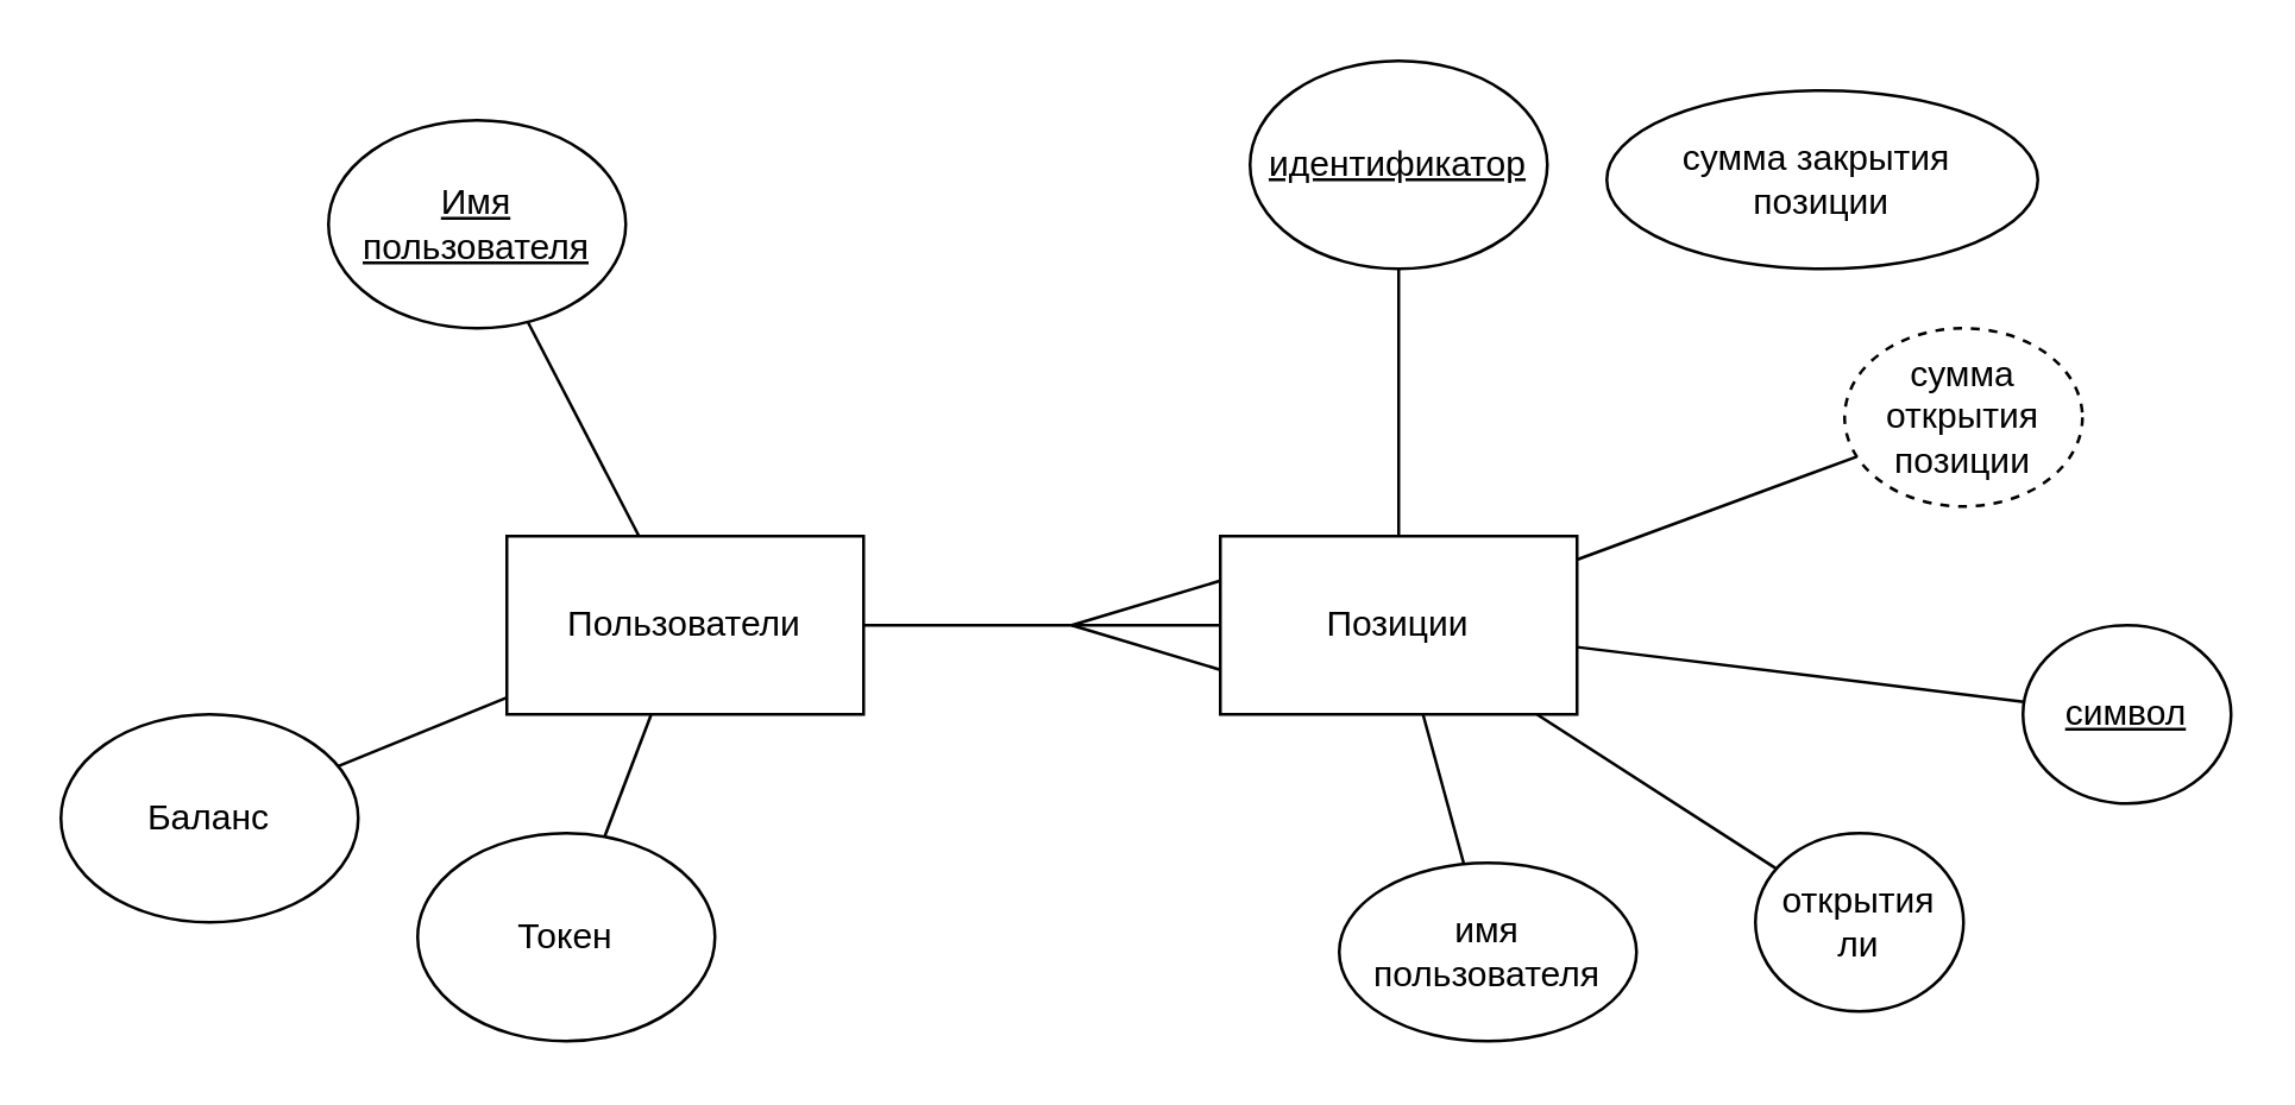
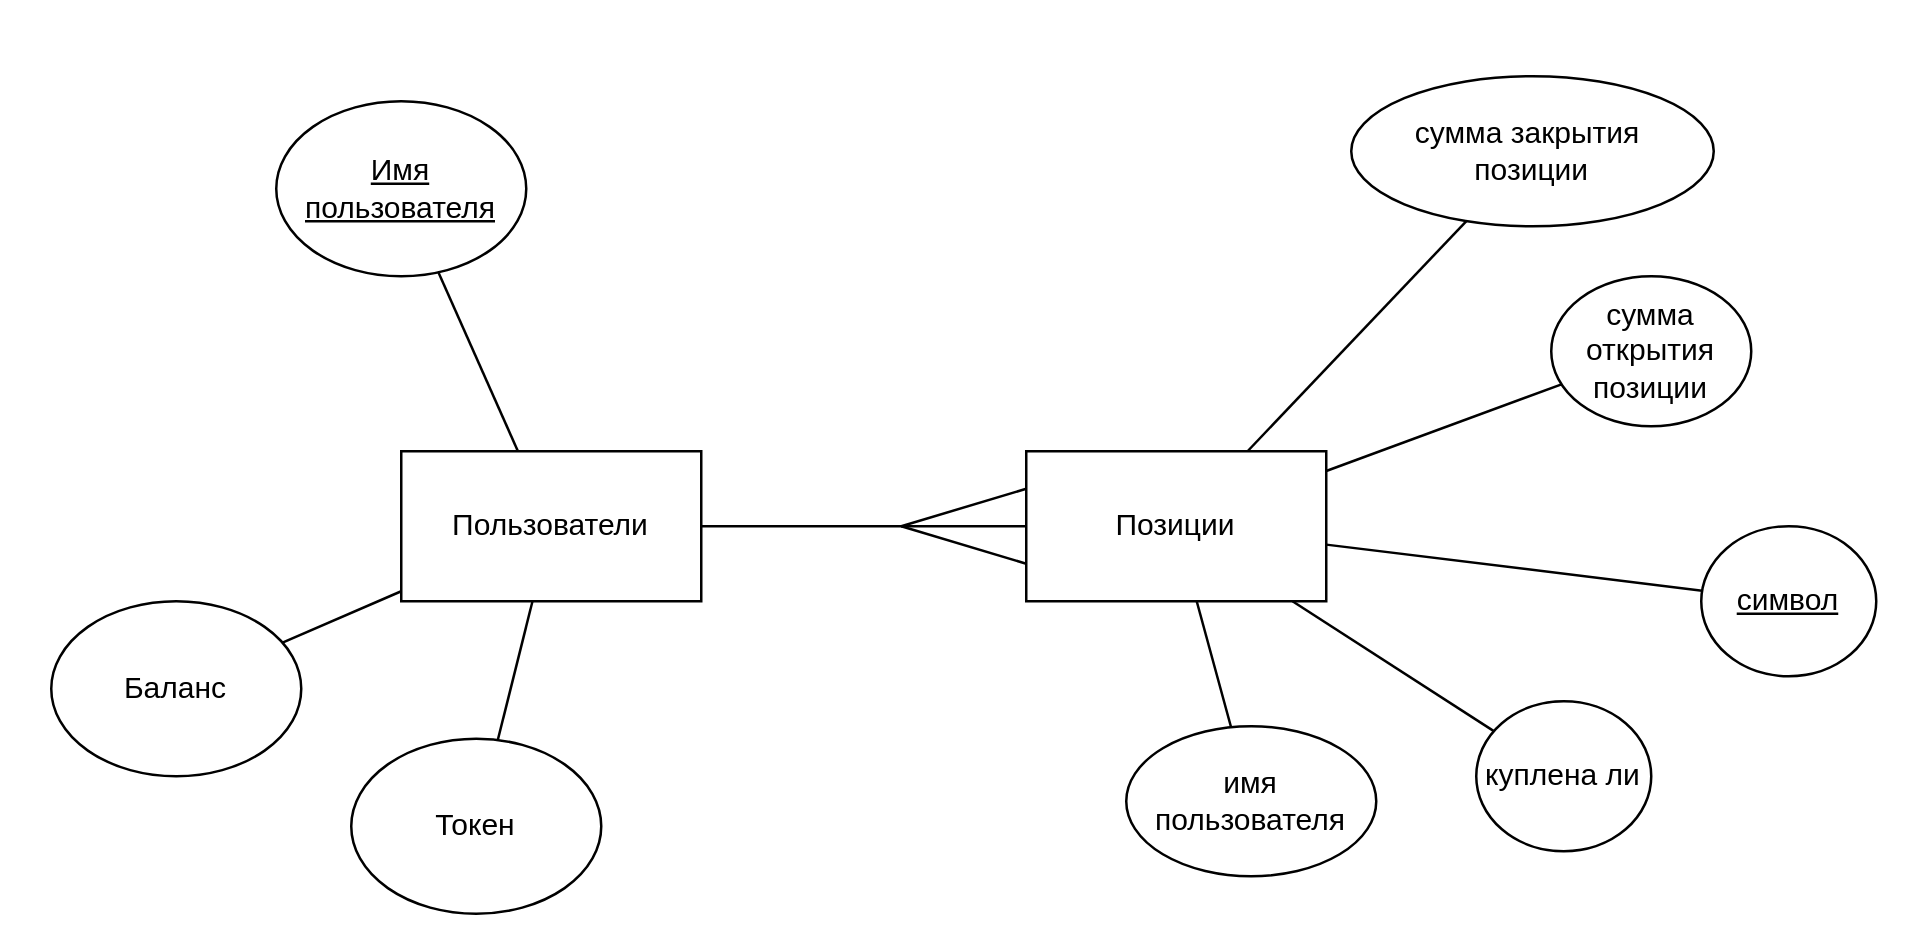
- <mxCell id="17" value="идентификатор" style="ellipse;whiteSpace=wrap;html=1;fontStyle=4" vertex="1" parent="1"><mxGeometry x="420" y="20" width="100" height="70" as="geometry" /></mxCell>
+ <mxCell id="9" value="" style="endArrow=none;html=1;rounded=0;" edge="1" parent="1" source="3" target="4"><mxGeometry width="50" height="50" relative="1" as="geometry"><mxPoint x="560" y="230" as="sourcePoint" /><mxPoint x="610" y="180" as="targetPoint" /></mxGeometry></mxCell>
- <mxCell id="18" value="" style="endArrow=none;html=1;rounded=0;" edge="1" parent="1" source="3" target="17"><mxGeometry width="50" height="50" relative="1" as="geometry"><mxPoint x="504.828" y="190" as="sourcePoint" /><mxPoint x="574.936" y="105.285" as="targetPoint" /></mxGeometry></mxCell>
- <mxCell id="5" value="сумма открытия&lt;br&gt;позиции" style="ellipse;whiteSpace=wrap;html=1;dashed=1;" vertex="1" parent="1"><mxGeometry x="620" y="110" width="80" height="60" as="geometry" /></mxCell>
+ <mxCell id="5" value="сумма открытия&lt;br&gt;позиции" style="ellipse;whiteSpace=wrap;html=1;" vertex="1" parent="1"><mxGeometry x="620" y="110" width="80" height="60" as="geometry" /></mxCell>
- <mxCell id="2" value="Пользователи" style="rounded=0;whiteSpace=wrap;html=1;" vertex="1" parent="1"><mxGeometry x="170" y="180" width="120" height="60" as="geometry" /></mxCell>
+ <mxCell id="2" value="Пользователи" style="rounded=0;whiteSpace=wrap;html=1;" vertex="1" parent="1"><mxGeometry x="160" y="180" width="120" height="60" as="geometry" /></mxCell>
- <mxCell id="7" value="открытия ли" style="ellipse;whiteSpace=wrap;html=1;" vertex="1" parent="1"><mxGeometry x="590" y="280" width="70" height="60" as="geometry" /></mxCell>
+ <mxCell id="7" value="куплена ли" style="ellipse;whiteSpace=wrap;html=1;" vertex="1" parent="1"><mxGeometry x="590" y="280" width="70" height="60" as="geometry" /></mxCell>
- <mxCell id="16" value="Токен" style="ellipse;whiteSpace=wrap;html=1;" vertex="1" parent="1"><mxGeometry x="140" y="280" width="100" height="70" as="geometry" /></mxCell>
+ <mxCell id="16" value="Токен" style="ellipse;whiteSpace=wrap;html=1;" vertex="1" parent="1"><mxGeometry x="140" y="295" width="100" height="70" as="geometry" /></mxCell>
